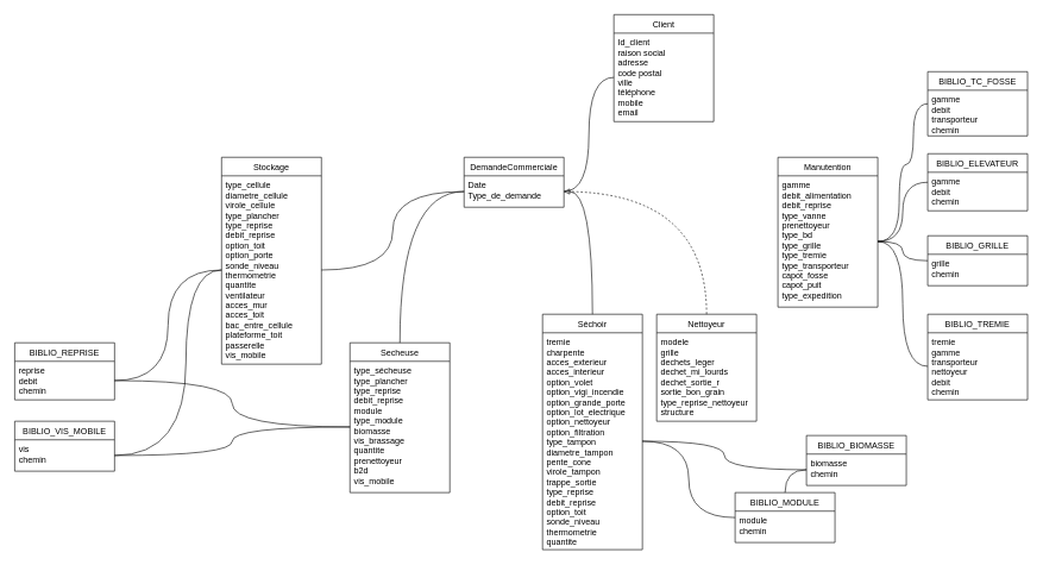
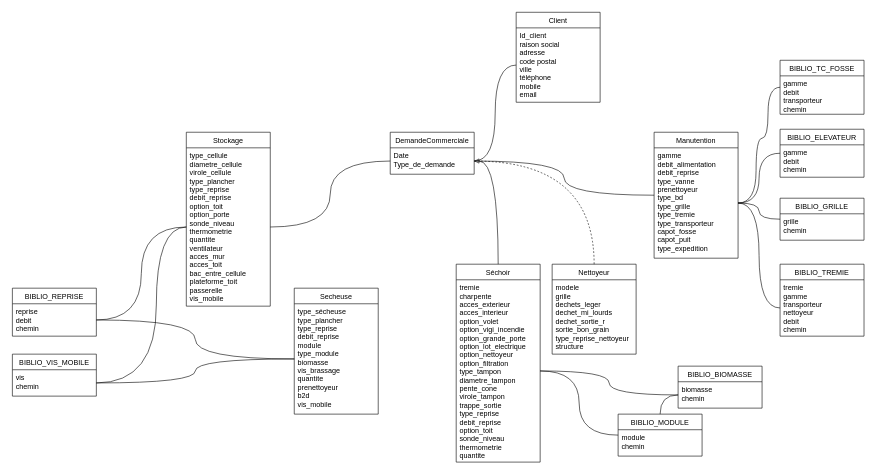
+ <mxCell id="18" style="edgeStyle=orthogonalEdgeStyle;curved=1;html=1;entryX=1;entryY=0.5;entryDx=0;entryDy=0;endArrow=none;endFill=0;" edge="1" parent="1" source="19" target="4"><mxGeometry relative="1" as="geometry" /></mxCell>
- <mxCell id="7" style="edgeStyle=orthogonalEdgeStyle;curved=1;html=1;entryX=0;entryY=0.5;entryDx=0;entryDy=0;endArrow=none;endFill=0;" edge="1" parent="1" source="8" target="4"><mxGeometry relative="1" as="geometry" /></mxCell>
